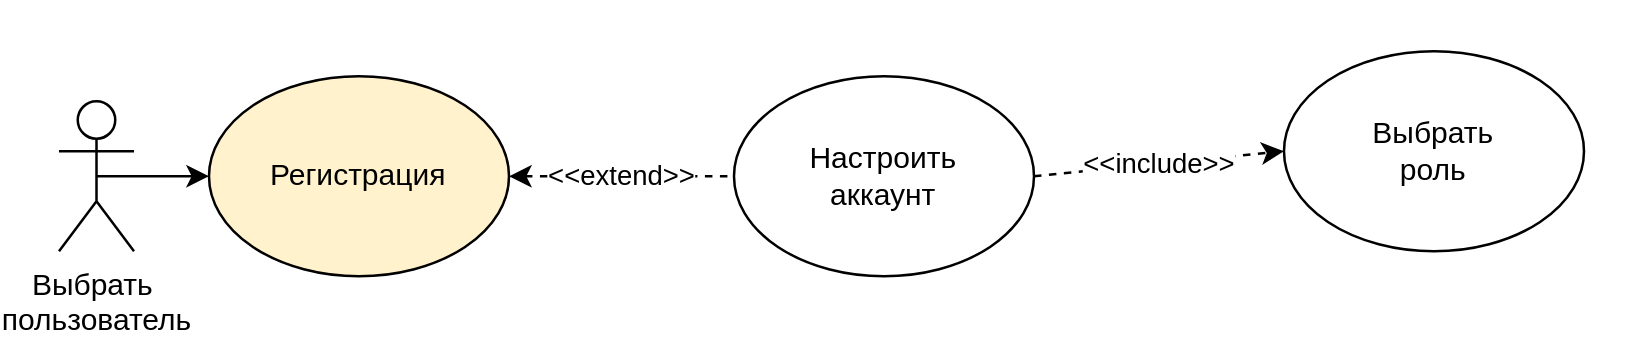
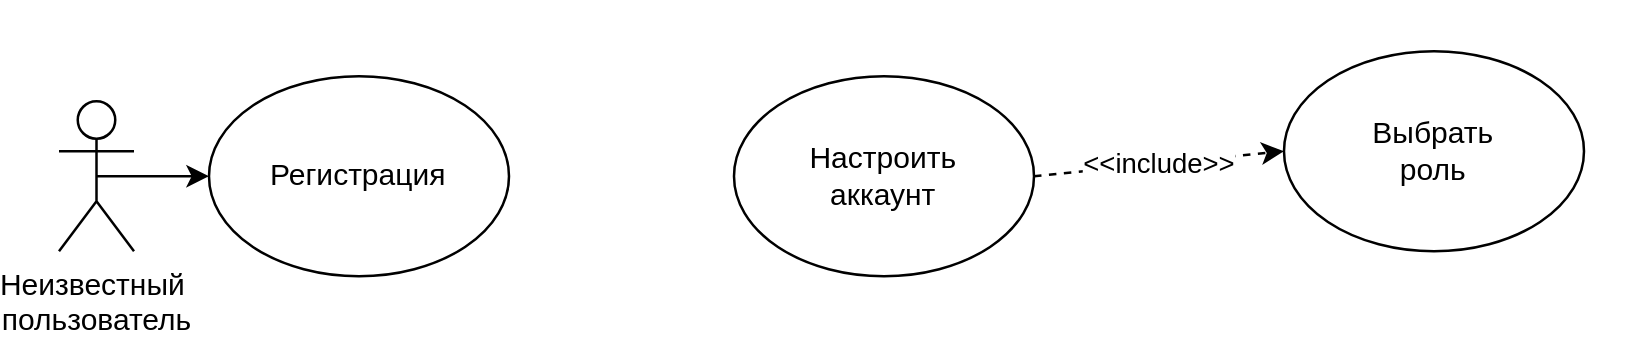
- <mxCell id="4" value="Регистрация" style="ellipse;whiteSpace=wrap;html=1;fillColor=#fff2cc;" parent="1" vertex="1"><mxGeometry x="80" y="30" width="120" height="80" as="geometry" /></mxCell>
+ <mxCell id="4" value="Регистрация" style="ellipse;whiteSpace=wrap;html=1;" parent="1" vertex="1"><mxGeometry x="80" y="30" width="120" height="80" as="geometry" /></mxCell>
- <mxCell id="6" value="&amp;lt;&amp;lt;extend&amp;gt;&amp;gt;" style="edgeStyle=none;html=1;exitX=1;exitY=0.5;exitDx=0;exitDy=0;dashed=1;entryX=0;entryY=0.5;entryDx=0;entryDy=0;startArrow=classic;startFill=1;endArrow=none;endFill=0;" parent="1" source="4" target="5" edge="1"><mxGeometry x="-0.008" relative="1" as="geometry"><mxPoint x="280" y="0" as="targetPoint" /><mxPoint x="199.996" y="160.004" as="sourcePoint" /><mxPoint as="offset" /></mxGeometry></mxCell>
- <mxCell id="3" value="Выбрать&amp;nbsp;&lt;br&gt;пользователь" style="shape=umlActor;verticalLabelPosition=bottom;verticalAlign=top;html=1;outlineConnect=0;" parent="1" vertex="1"><mxGeometry x="20" y="40" width="30" height="60" as="geometry" /></mxCell>
+ <mxCell id="3" value="Неизвестный&amp;nbsp;&lt;br&gt;пользователь" style="shape=umlActor;verticalLabelPosition=bottom;verticalAlign=top;html=1;outlineConnect=0;" parent="1" vertex="1"><mxGeometry x="20" y="40" width="30" height="60" as="geometry" /></mxCell>
